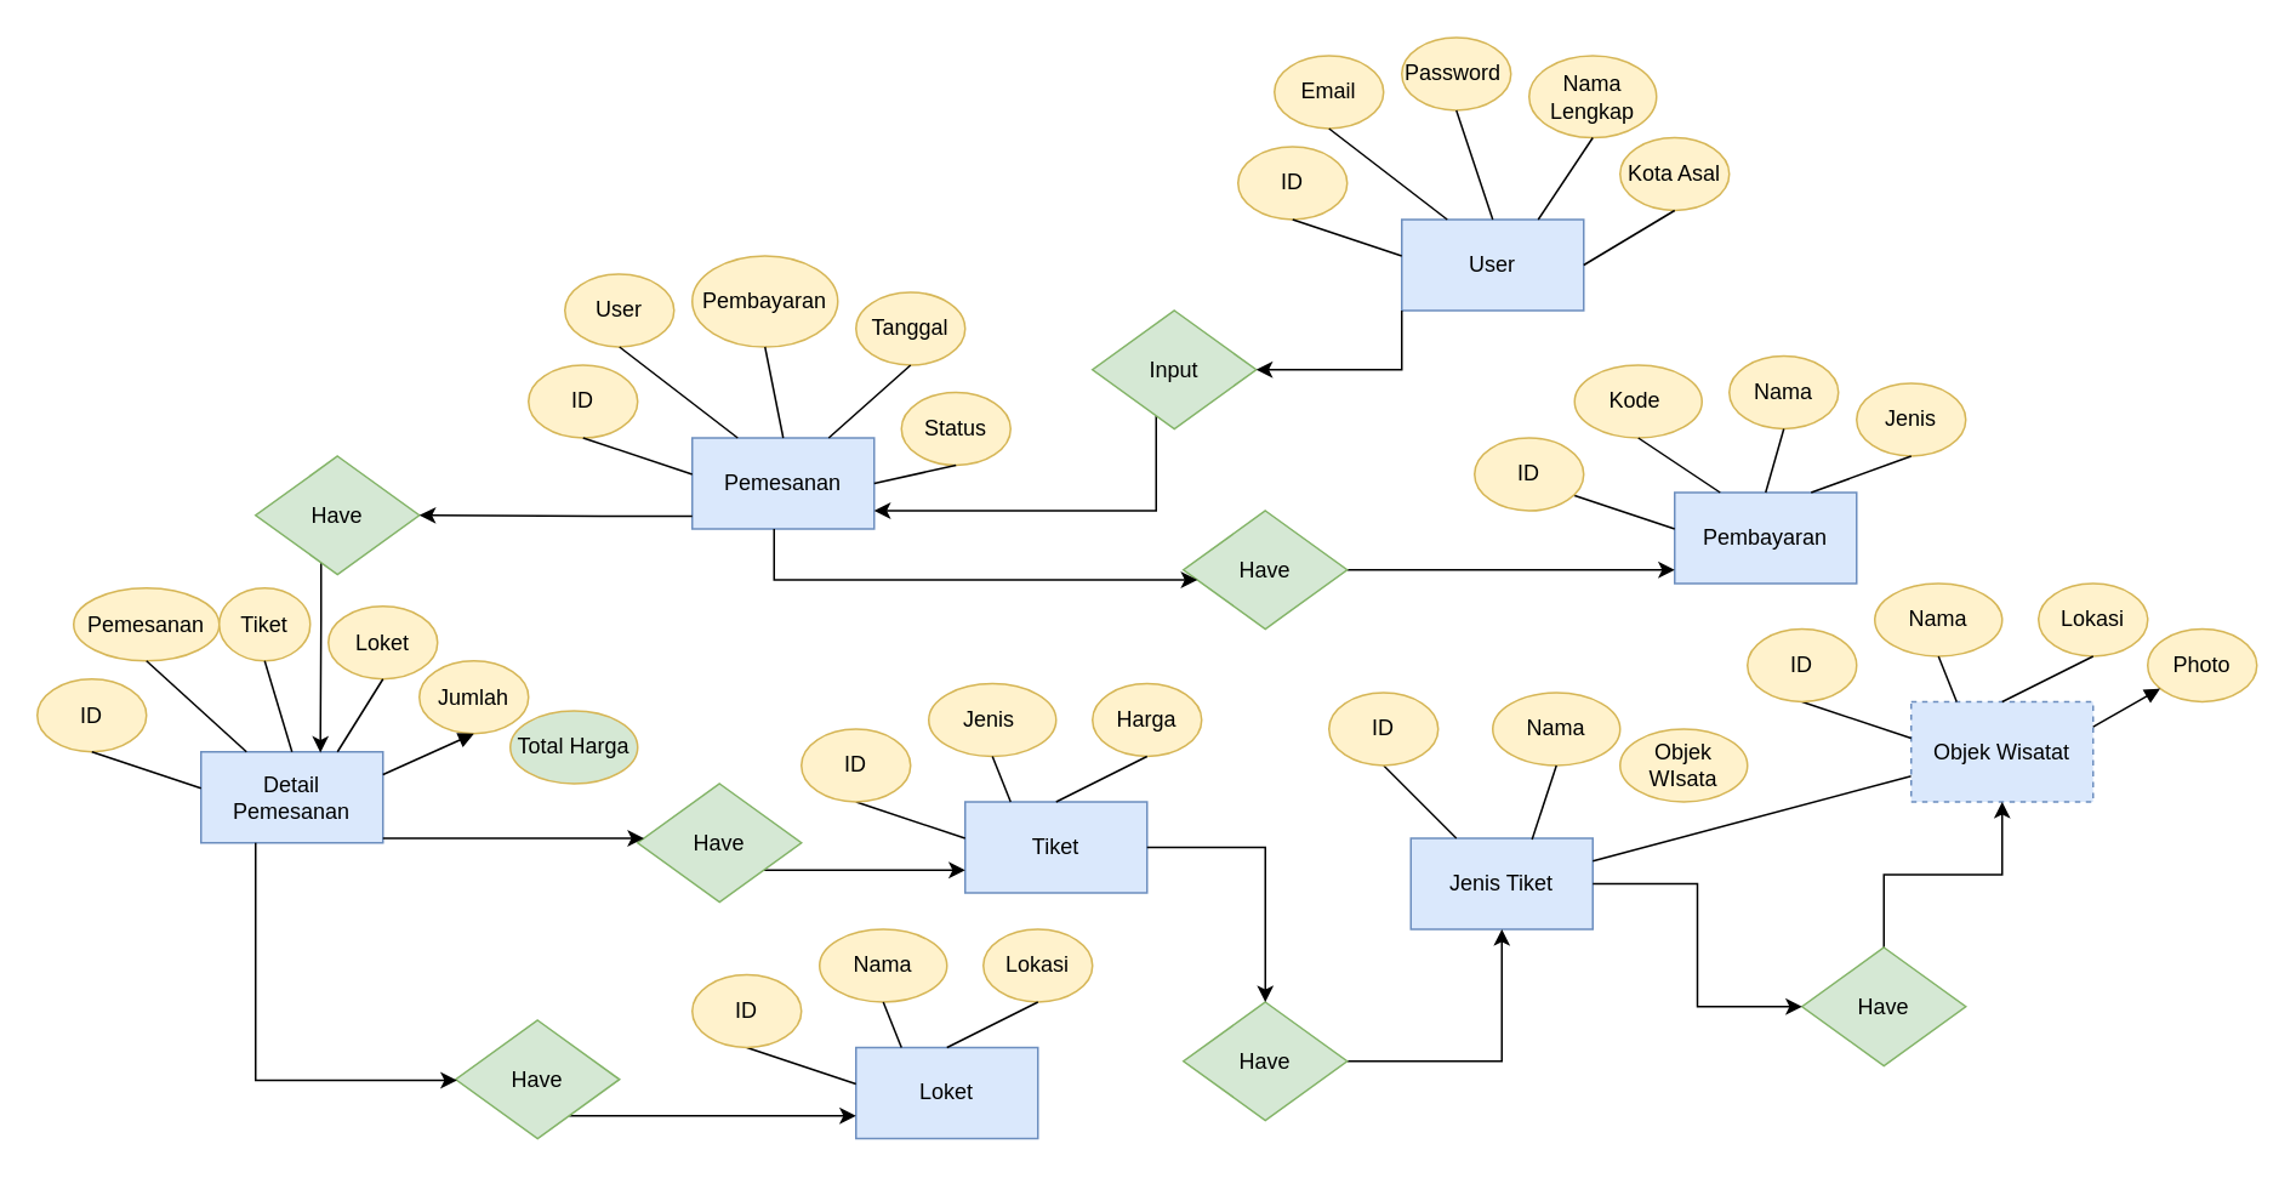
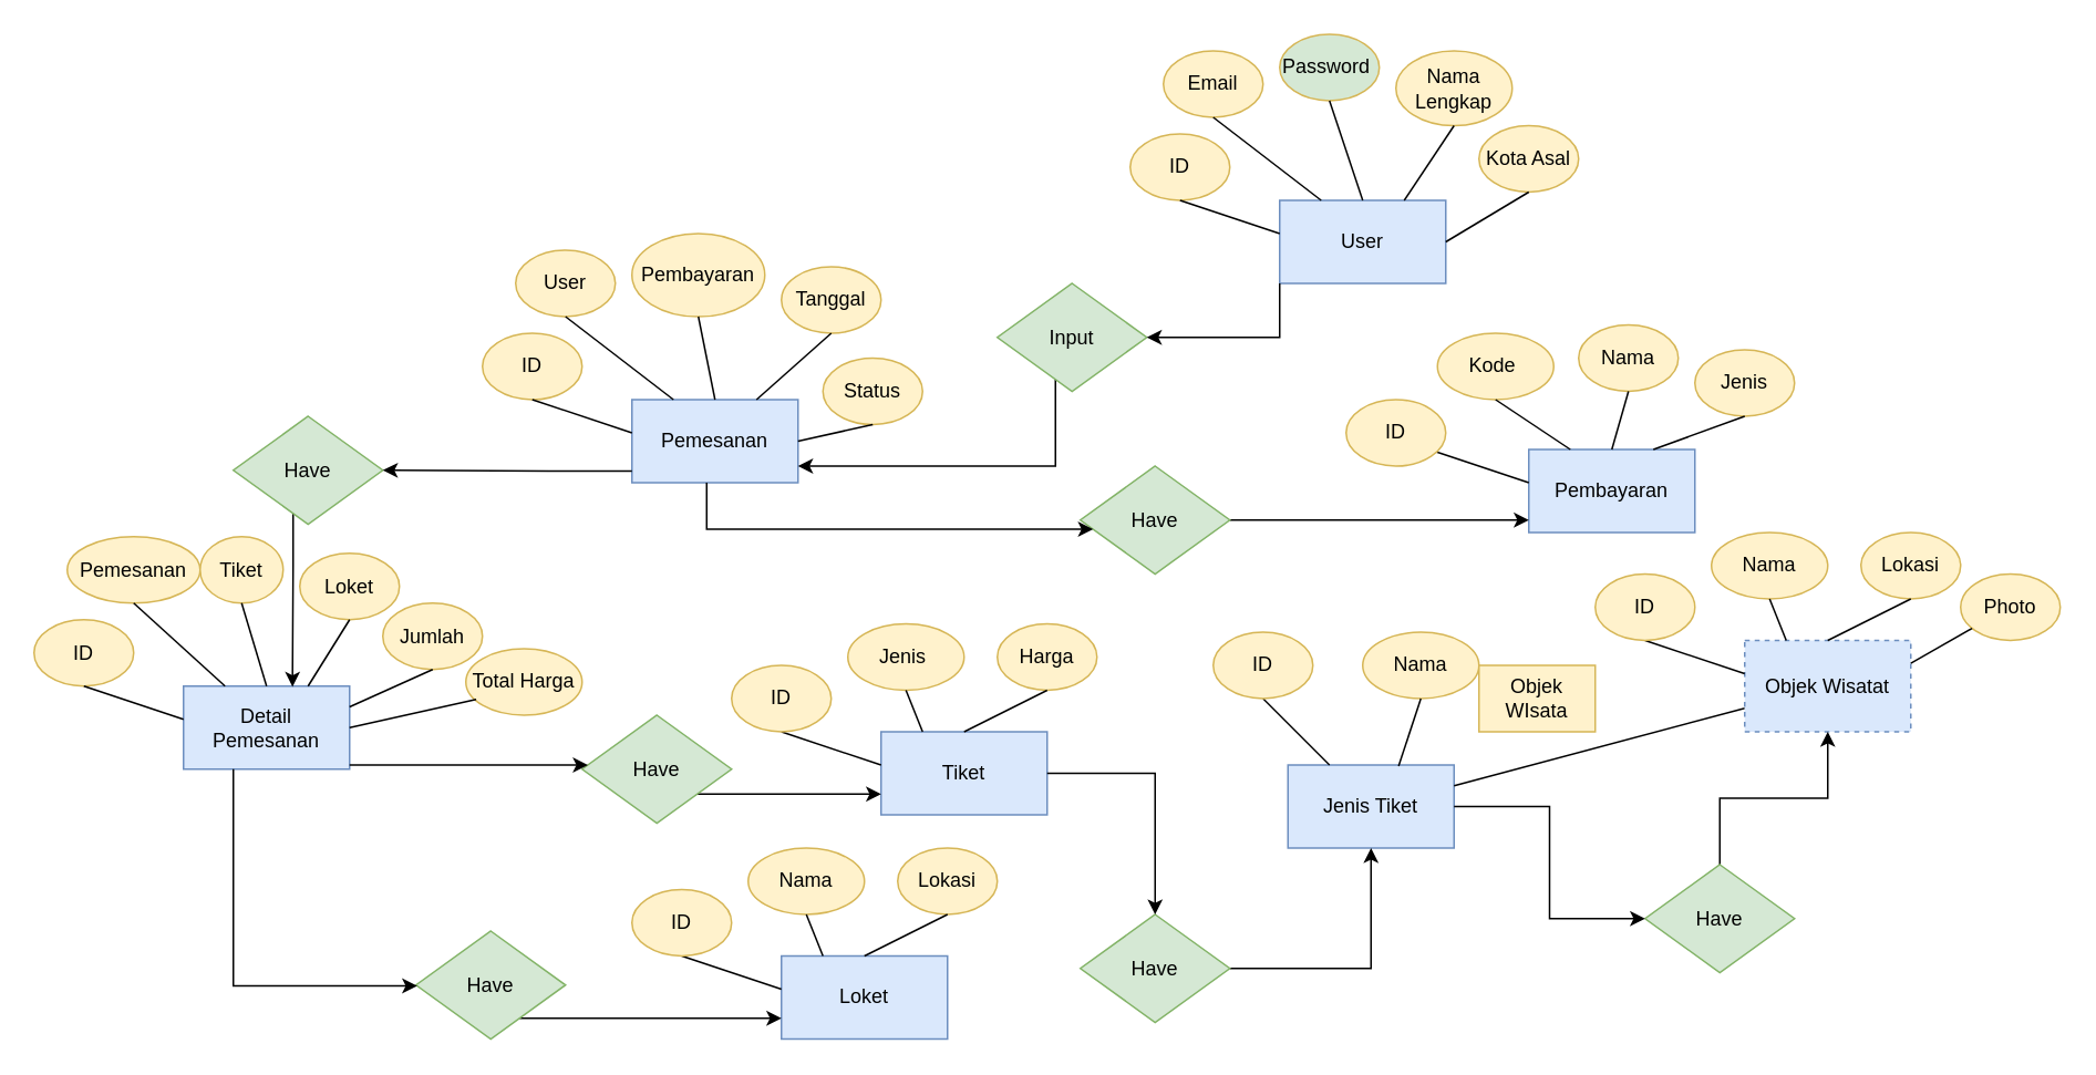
- <mxCell id="6" value="Password&amp;nbsp;" style="ellipse;whiteSpace=wrap;html=1;fillColor=#fff2cc;strokeColor=#d6b656;" vertex="1" parent="2"><mxGeometry x="90" width="60" height="40" as="geometry" /></mxCell>
+ <mxCell id="6" value="Password&amp;nbsp;" style="ellipse;whiteSpace=wrap;html=1;fillColor=#d5e8d4;strokeColor=#d6b656;" vertex="1" parent="2"><mxGeometry x="90" width="60" height="40" as="geometry" /></mxCell>
- <mxCell id="83" value="" style="endArrow=block;html=1;rounded=0;exitX=1;exitY=0.25;exitDx=0;exitDy=0;" edge="1" parent="74" target="82" source="76"><mxGeometry relative="1" as="geometry"><mxPoint x="190" y="105" as="sourcePoint" /><mxPoint x="440" y="185" as="targetPoint" /></mxGeometry></mxCell>
+ <mxCell id="83" value="" style="endArrow=none;html=1;rounded=0;exitX=1;exitY=0.25;exitDx=0;exitDy=0;" edge="1" parent="74" target="82" source="76"><mxGeometry relative="1" as="geometry"><mxPoint x="190" y="105" as="sourcePoint" /><mxPoint x="440" y="185" as="targetPoint" /></mxGeometry></mxCell>
- <mxCell id="59" value="" style="endArrow=block;html=1;rounded=0;exitX=1;exitY=0.25;exitDx=0;exitDy=0;entryX=0.5;entryY=1;entryDx=0;entryDy=0;" edge="1" parent="52" source="54" target="58"><mxGeometry relative="1" as="geometry"><mxPoint x="145" y="120" as="sourcePoint" /><mxPoint x="410" y="190" as="targetPoint" /></mxGeometry></mxCell>
+ <mxCell id="59" value="" style="endArrow=none;html=1;rounded=0;exitX=1;exitY=0.25;exitDx=0;exitDy=0;entryX=0.5;entryY=1;entryDx=0;entryDy=0;" edge="1" parent="52" source="54" target="58"><mxGeometry relative="1" as="geometry"><mxPoint x="145" y="120" as="sourcePoint" /><mxPoint x="410" y="190" as="targetPoint" /></mxGeometry></mxCell>
- <mxCell id="64" value="Total Harga" style="ellipse;whiteSpace=wrap;html=1;fillColor=#d5e8d4;strokeColor=#d6b656;" vertex="1" parent="52"><mxGeometry x="260" y="67.5" width="70" height="40" as="geometry" /></mxCell>
+ <mxCell id="64" value="Total Harga" style="ellipse;whiteSpace=wrap;html=1;fillColor=#fff2cc;strokeColor=#d6b656;" vertex="1" parent="52"><mxGeometry x="260" y="67.5" width="70" height="40" as="geometry" /></mxCell>
- <mxCell id="72" value="Objek WIsata" style="ellipse;whiteSpace=wrap;html=1;fillColor=#fff2cc;strokeColor=#d6b656;" vertex="1" parent="66"><mxGeometry x="160" y="20" width="70" height="40" as="geometry" /></mxCell>
+ <mxCell id="72" value="Objek WIsata" style="whiteSpace=wrap;html=1;fillColor=#fff2cc;strokeColor=#d6b656;rounded=0;" vertex="1" parent="66"><mxGeometry x="160" y="20" width="70" height="40" as="geometry" /></mxCell>
+ <mxCell id="65" value="" style="endArrow=none;html=1;rounded=0;entryX=0.089;entryY=0.761;entryDx=0;entryDy=0;entryPerimeter=0;exitX=1;exitY=0.5;exitDx=0;exitDy=0;" edge="1" parent="52" target="64" source="54"><mxGeometry relative="1" as="geometry"><mxPoint x="220" y="155" as="sourcePoint" /><mxPoint x="220" y="140" as="targetPoint" /></mxGeometry></mxCell>
